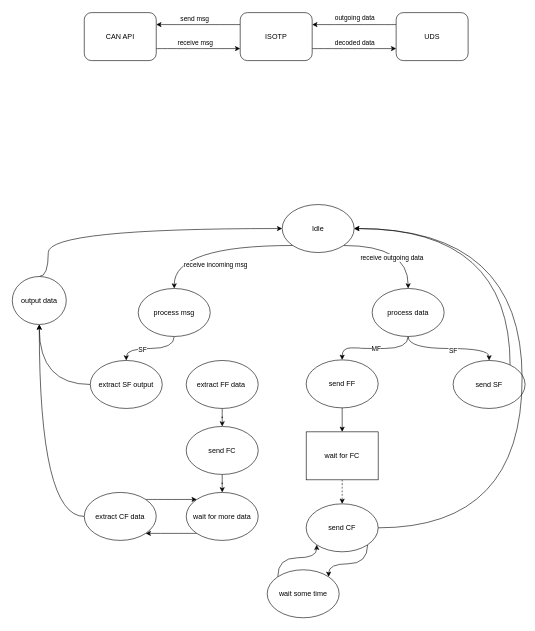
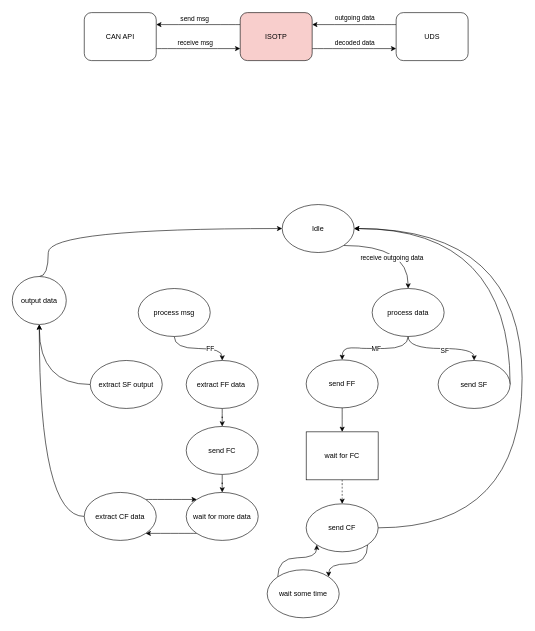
- <mxCell id="22" value="ISOTP" style="rounded=1;whiteSpace=wrap;html=1;" parent="1" vertex="1"><mxGeometry x="400" y="20" width="120" height="80" as="geometry" /></mxCell>
+ <mxCell id="22" value="ISOTP" style="rounded=1;whiteSpace=wrap;html=1;fillColor=#f8cecc;" parent="1" vertex="1"><mxGeometry x="400" y="20" width="120" height="80" as="geometry" /></mxCell>
- <mxCell id="3" style="edgeStyle=orthogonalEdgeStyle;rounded=0;orthogonalLoop=1;jettySize=auto;html=1;curved=1;exitX=0;exitY=1;exitDx=0;exitDy=0;" parent="1" source="7" target="12" edge="1"><mxGeometry relative="1" as="geometry" /></mxCell>
- <mxCell id="4" value="receive incoming msg" style="edgeLabel;html=1;align=center;verticalAlign=middle;resizable=0;points=[];" parent="3" vertex="1" connectable="0"><mxGeometry x="-0.119" y="16" relative="1" as="geometry"><mxPoint x="-10" y="16" as="offset" /></mxGeometry></mxCell>
- <mxCell id="8" style="edgeStyle=orthogonalEdgeStyle;curved=1;rounded=0;orthogonalLoop=1;jettySize=auto;html=1;" parent="1" source="12" target="32" edge="1"><mxGeometry relative="1" as="geometry" /></mxCell>
- <mxCell id="9" value="SF" style="edgeLabel;html=1;align=center;verticalAlign=middle;resizable=0;points=[];" parent="8" vertex="1" connectable="0"><mxGeometry x="0.234" y="2" relative="1" as="geometry"><mxPoint as="offset" /></mxGeometry></mxCell>
+ <mxCell id="10" style="edgeStyle=orthogonalEdgeStyle;curved=1;rounded=0;orthogonalLoop=1;jettySize=auto;html=1;" parent="1" source="12" target="34" edge="1"><mxGeometry relative="1" as="geometry" /></mxCell>
+ <mxCell id="11" value="FF" style="edgeLabel;html=1;align=center;verticalAlign=middle;resizable=0;points=[];" parent="10" vertex="1" connectable="0"><mxGeometry x="0.317" relative="1" as="geometry"><mxPoint as="offset" /></mxGeometry></mxCell>
- <mxCell id="30" value="send SF" style="ellipse;whiteSpace=wrap;html=1;" parent="1" vertex="1"><mxGeometry x="755" y="600" width="120" height="80" as="geometry" /></mxCell>
+ <mxCell id="30" value="send SF" style="ellipse;whiteSpace=wrap;html=1;" parent="1" vertex="1"><mxGeometry x="730" y="600" width="120" height="80" as="geometry" /></mxCell>
